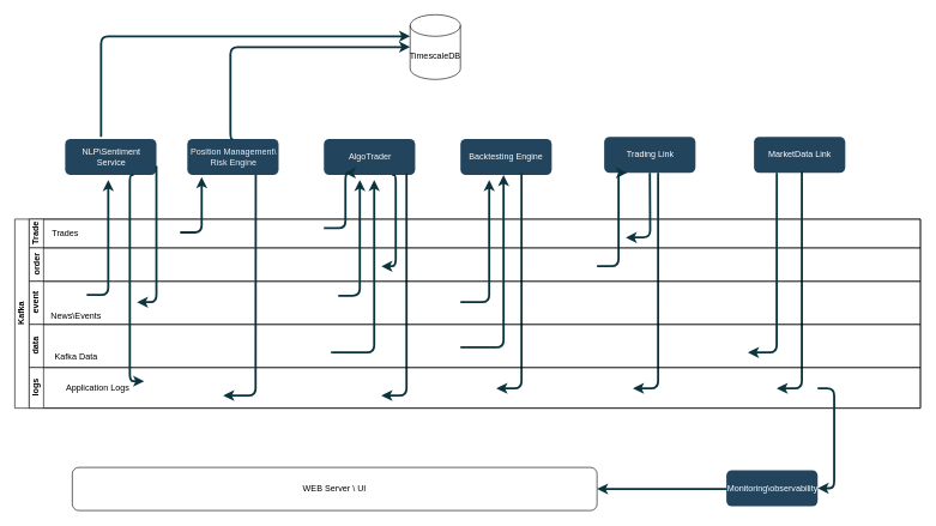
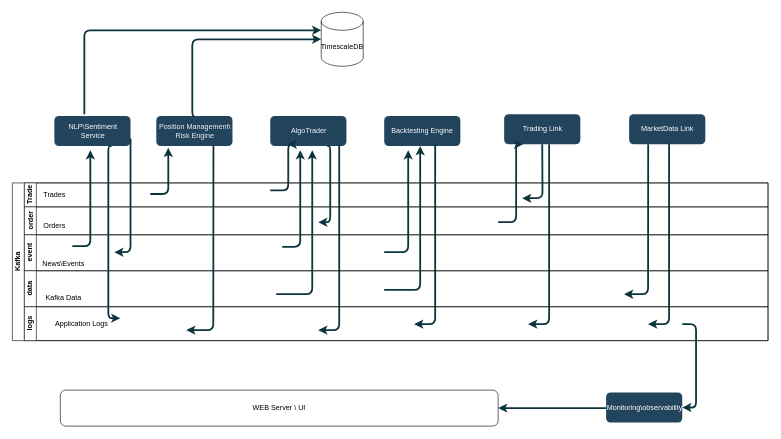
- <mxCell id="29" value="TimescaleDB" style="shape=cylinder3;whiteSpace=wrap;html=1;boundedLbl=1;backgroundOutline=1;size=15;" vertex="1" parent="1"><mxGeometry x="570" y="20" width="70" height="90" as="geometry" /></mxCell>
+ <mxCell id="29" value="TimescaleDB" style="shape=cylinder3;whiteSpace=wrap;html=1;boundedLbl=1;backgroundOutline=1;size=15;" vertex="1" parent="1"><mxGeometry x="535" y="20" width="70" height="90" as="geometry" /></mxCell>
+ <mxCell id="17" value="Orders" style="text;html=1;align=center;verticalAlign=middle;resizable=0;points=[];autosize=1;strokeColor=none;fillColor=none;" vertex="1" parent="16"><mxGeometry x="20" y="16.5" width="60" height="30" as="geometry" /></mxCell>
